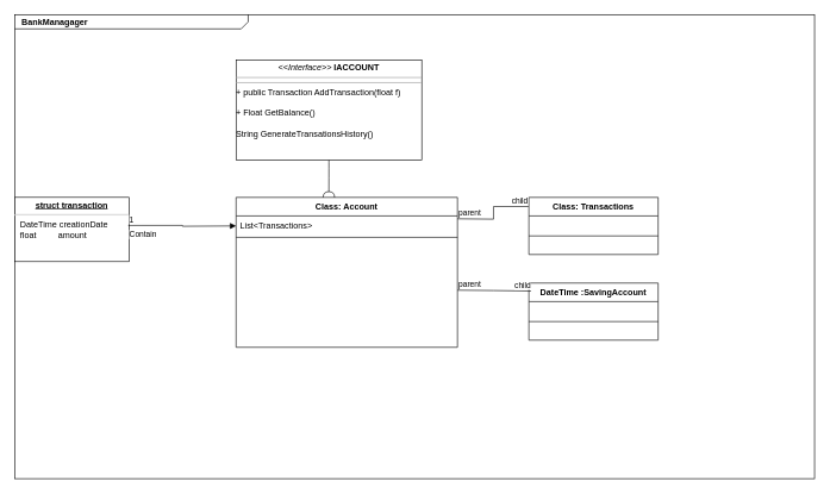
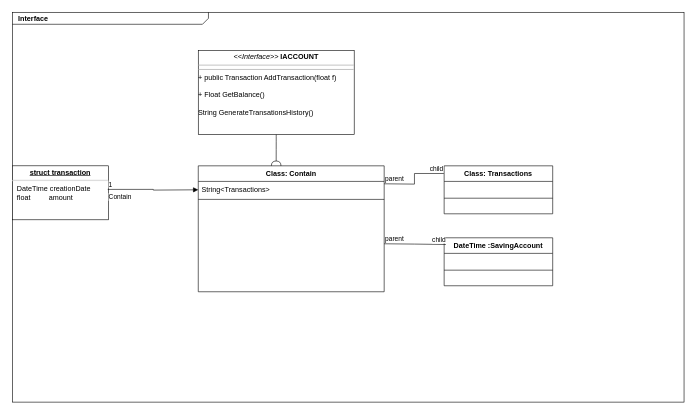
- <mxCell id="2" value="&lt;p style=&quot;margin: 0px ; margin-top: 4px ; margin-left: 10px ; text-align: left&quot;&gt;&lt;b&gt;BankManagager&lt;/b&gt;&lt;/p&gt;" style="html=1;strokeWidth=1;shape=mxgraph.sysml.package;html=1;overflow=fill;whiteSpace=wrap;fillColor=none;gradientColor=none;fontSize=12;align=center;labelX=327.64;" parent="1" vertex="1"><mxGeometry x="20" y="20" width="1120" height="650" as="geometry" /></mxCell>
+ <mxCell id="2" value="&lt;p style=&quot;margin: 0px ; margin-top: 4px ; margin-left: 10px ; text-align: left&quot;&gt;&lt;b&gt;Interface&lt;/b&gt;&lt;/p&gt;" style="html=1;strokeWidth=1;shape=mxgraph.sysml.package;html=1;overflow=fill;whiteSpace=wrap;fillColor=none;gradientColor=none;fontSize=12;align=center;labelX=327.64;" parent="1" vertex="1"><mxGeometry x="20" y="20" width="1120" height="650" as="geometry" /></mxCell>
- <mxCell id="4" value="Class: Account" style="swimlane;fontStyle=1;align=center;verticalAlign=top;childLayout=stackLayout;horizontal=1;startSize=26;horizontalStack=0;resizeParent=1;resizeParentMax=0;resizeLast=0;collapsible=1;marginBottom=0;whiteSpace=wrap;html=1;" vertex="1" parent="1"><mxGeometry x="330" y="276" width="310" height="210" as="geometry" /></mxCell>
+ <mxCell id="4" value="Class: Contain" style="swimlane;fontStyle=1;align=center;verticalAlign=top;childLayout=stackLayout;horizontal=1;startSize=26;horizontalStack=0;resizeParent=1;resizeParentMax=0;resizeLast=0;collapsible=1;marginBottom=0;whiteSpace=wrap;html=1;" vertex="1" parent="1"><mxGeometry x="330" y="276" width="310" height="210" as="geometry" /></mxCell>
- <mxCell id="5" value="&lt;div&gt;List&amp;lt;Transactions&amp;gt;&lt;/div&gt;&lt;div&gt;&lt;br&gt;&lt;/div&gt;" style="text;strokeColor=none;fillColor=none;align=left;verticalAlign=top;spacingLeft=4;spacingRight=4;overflow=hidden;rotatable=0;points=[[0,0.5],[1,0.5]];portConstraint=eastwest;whiteSpace=wrap;html=1;" vertex="1" parent="4"><mxGeometry y="26" width="310" height="26" as="geometry" /></mxCell>
+ <mxCell id="5" value="&lt;div&gt;String&amp;lt;Transactions&amp;gt;&lt;/div&gt;&lt;div&gt;&lt;br&gt;&lt;/div&gt;" style="text;strokeColor=none;fillColor=none;align=left;verticalAlign=top;spacingLeft=4;spacingRight=4;overflow=hidden;rotatable=0;points=[[0,0.5],[1,0.5]];portConstraint=eastwest;whiteSpace=wrap;html=1;" vertex="1" parent="4"><mxGeometry y="26" width="310" height="26" as="geometry" /></mxCell>
